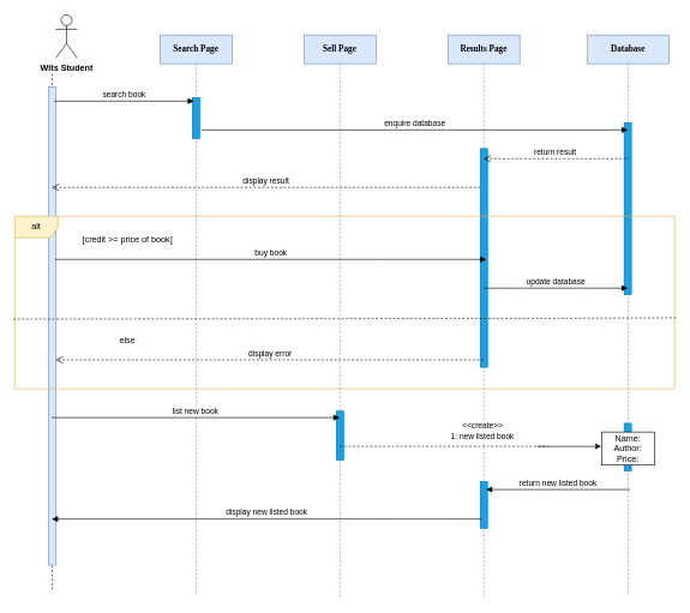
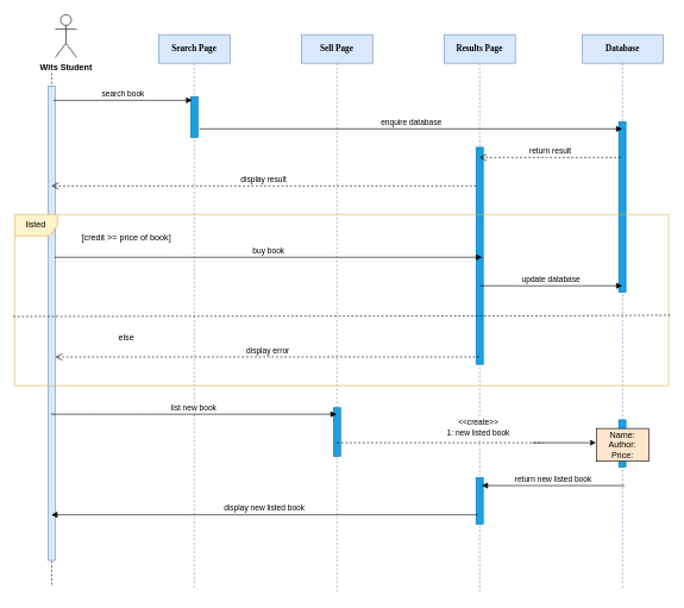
- <mxCell id="18" value="alt" style="shape=umlFrame;whiteSpace=wrap;html=1;rounded=0;shadow=0;glass=0;fillColor=#fff2cc;strokeColor=#d6b656;" parent="1" vertex="1"><mxGeometry x="20" y="300" width="917" height="240" as="geometry" /></mxCell>
+ <mxCell id="18" value="listed" style="shape=umlFrame;whiteSpace=wrap;html=1;rounded=0;shadow=0;glass=0;fillColor=#fff2cc;strokeColor=#d6b656;" parent="1" vertex="1"><mxGeometry x="20" y="300" width="917" height="240" as="geometry" /></mxCell>
- <mxCell id="12" value="Name:&lt;br&gt;Author:&lt;br&gt;Price:" style="rounded=0;whiteSpace=wrap;html=1;" parent="9" vertex="1"><mxGeometry x="20" y="552" width="73" height="46" as="geometry" /></mxCell>
+ <mxCell id="12" value="Name:&lt;br&gt;Author:&lt;br&gt;Price:" style="rounded=0;whiteSpace=wrap;html=1;fillColor=#ffe6cc;" parent="9" vertex="1"><mxGeometry x="20" y="552" width="73" height="46" as="geometry" /></mxCell>
